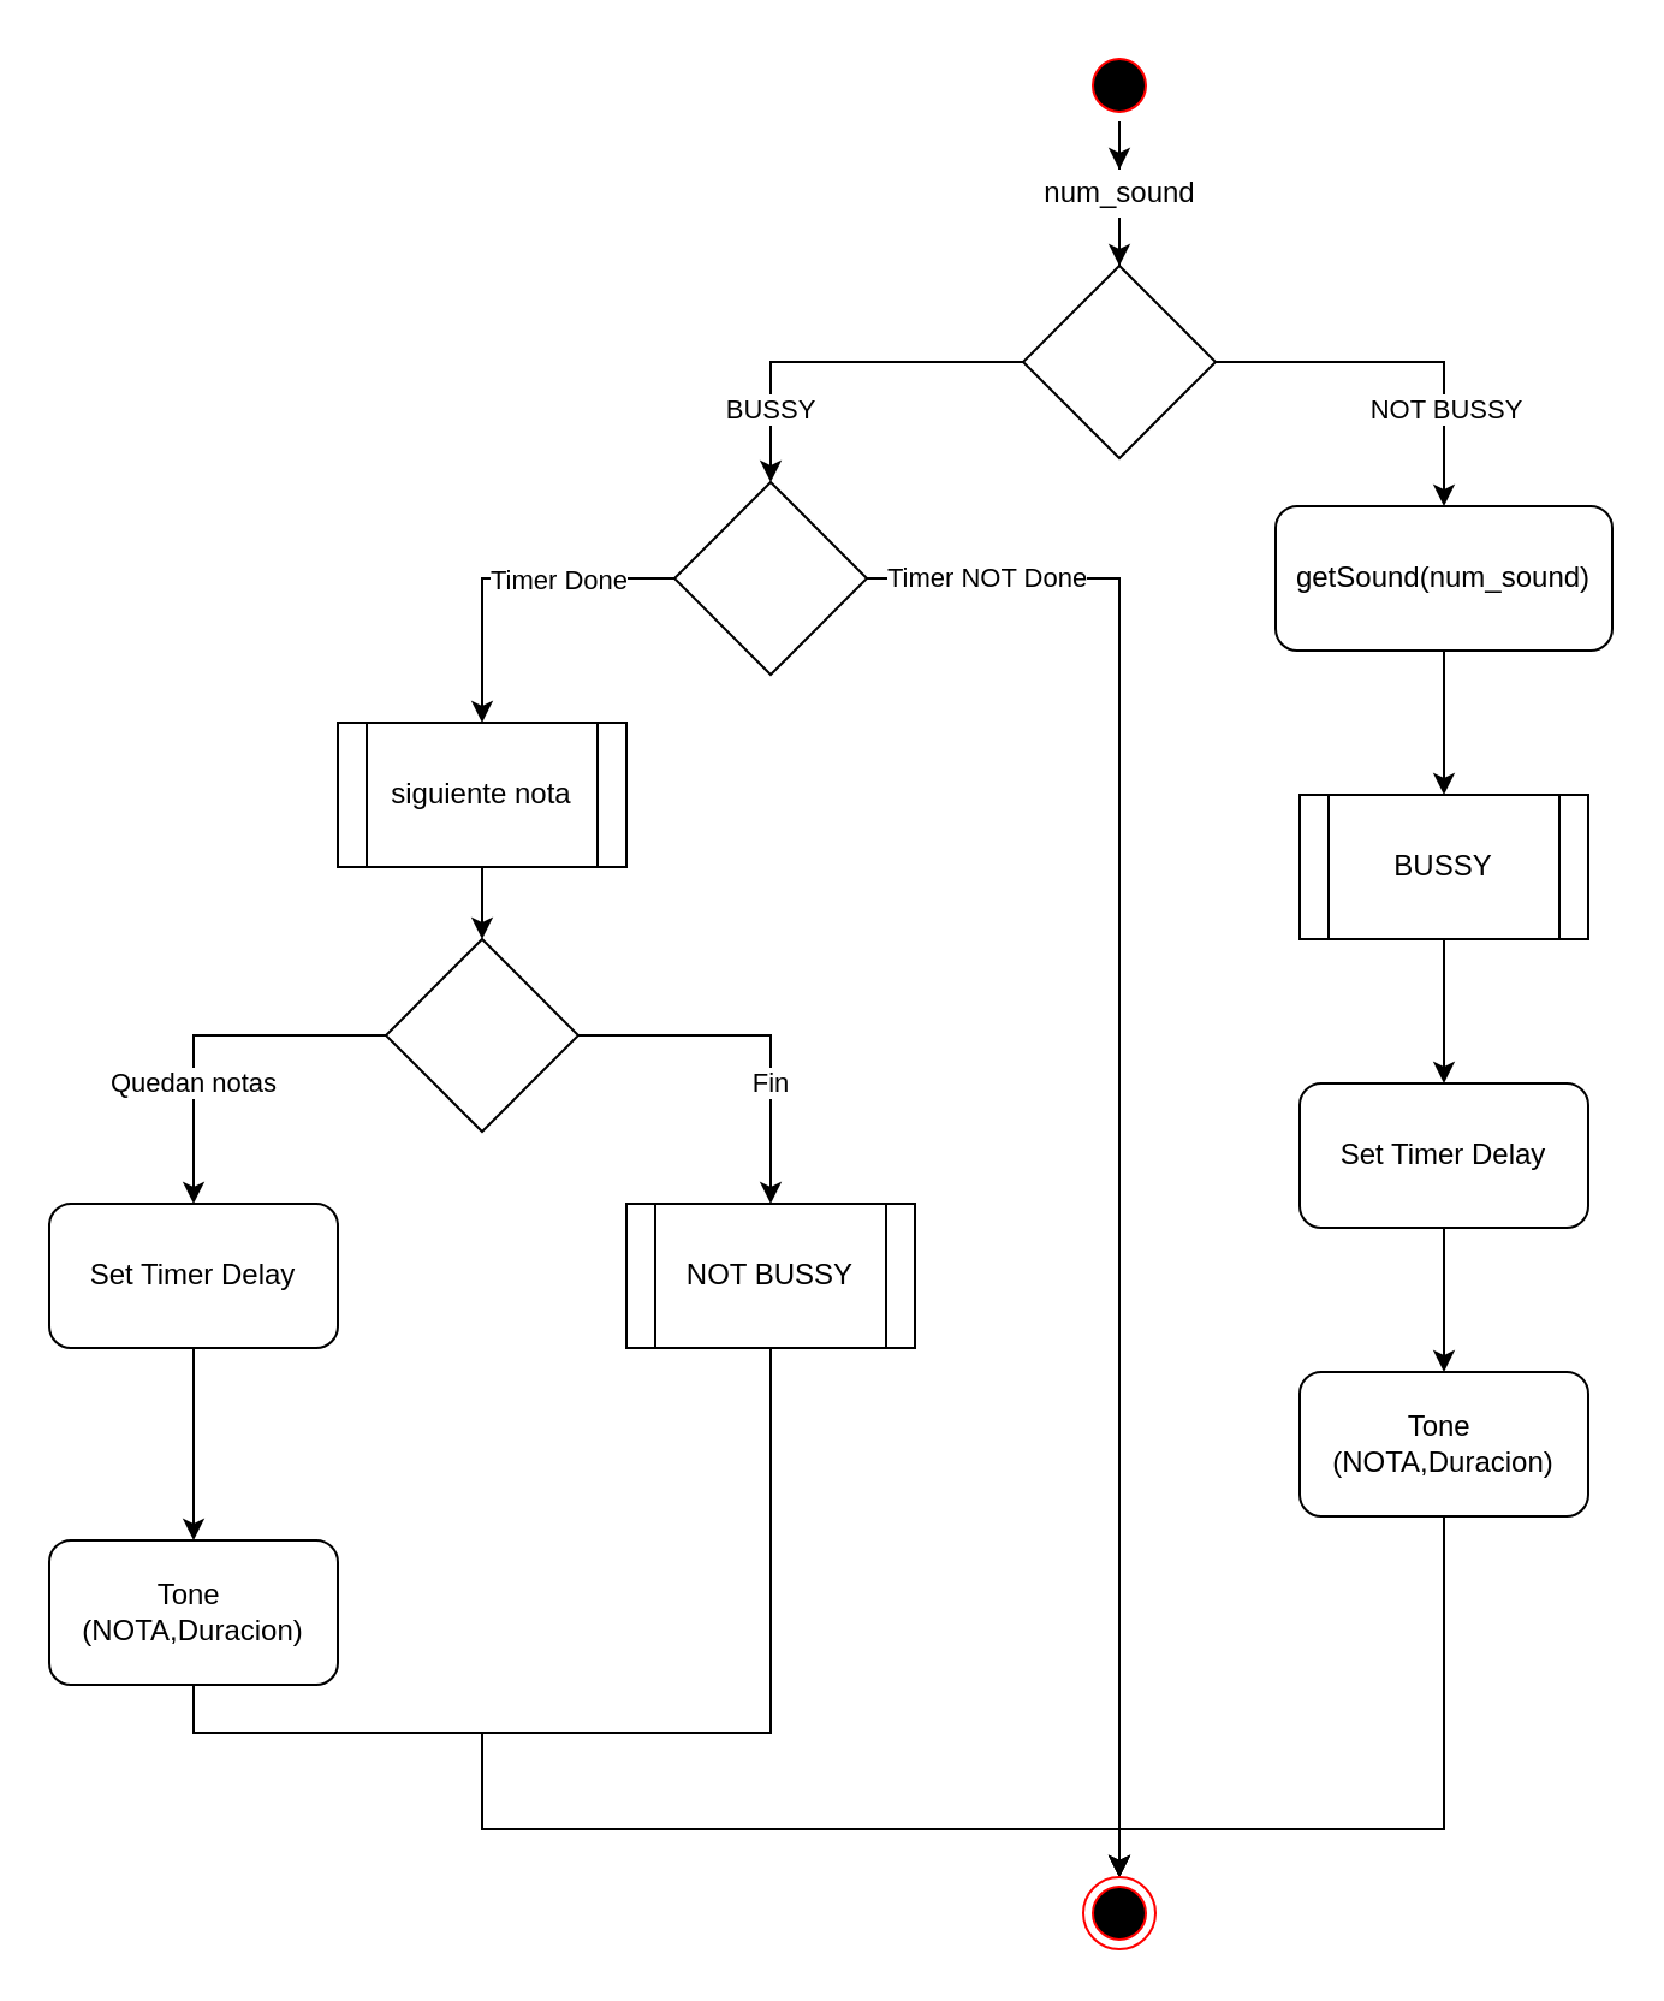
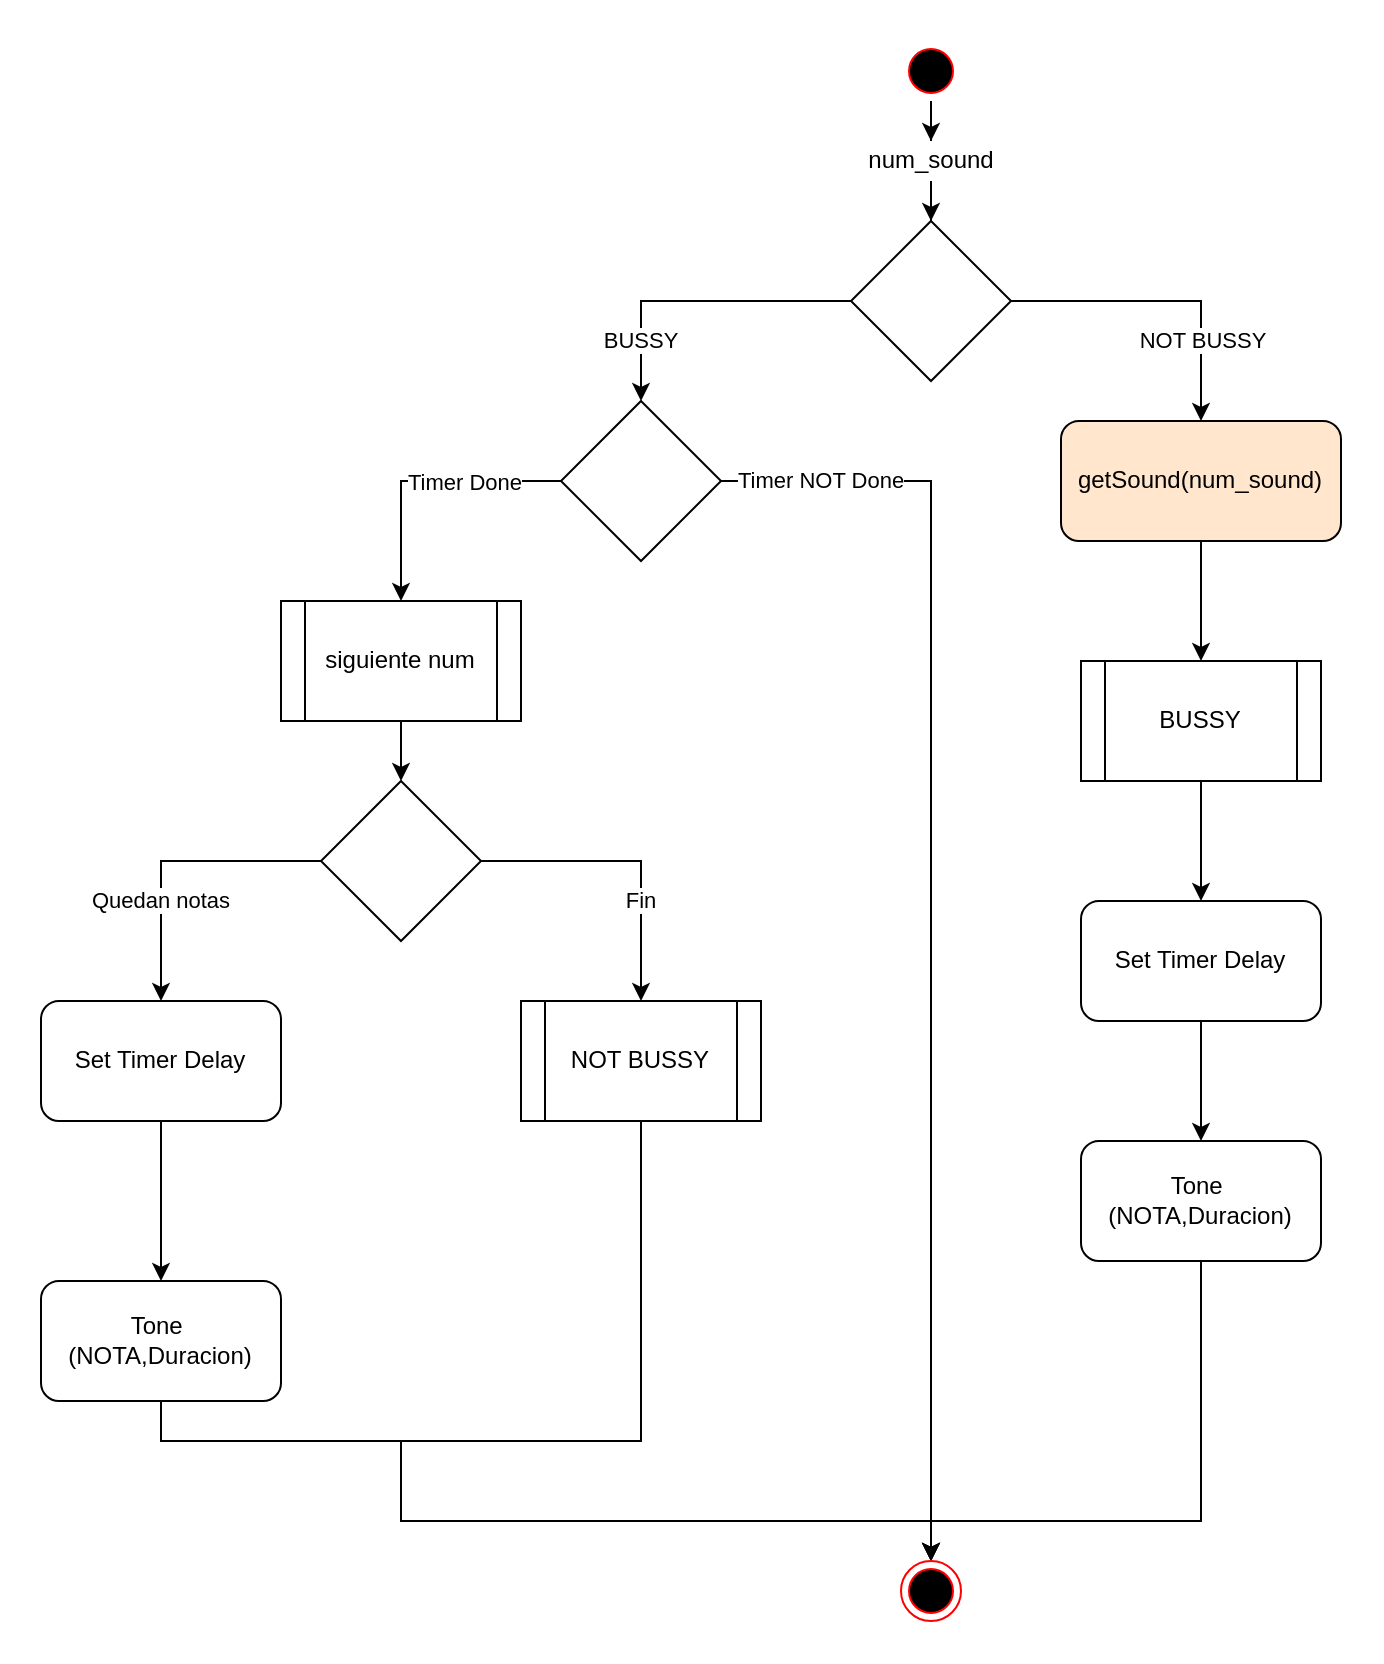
- <mxCell id="3" value="getSound(num_sound)" style="rounded=1;whiteSpace=wrap;html=1;" vertex="1" parent="1"><mxGeometry x="530" y="210" width="140" height="60" as="geometry" /></mxCell>
+ <mxCell id="3" value="getSound(num_sound)" style="rounded=1;whiteSpace=wrap;html=1;fillColor=#ffe6cc;" vertex="1" parent="1"><mxGeometry x="530" y="210" width="140" height="60" as="geometry" /></mxCell>
- <mxCell id="19" value="siguiente nota" style="shape=process;whiteSpace=wrap;html=1;backgroundOutline=1;" vertex="1" parent="1"><mxGeometry x="140" y="300" width="120" height="60" as="geometry" /></mxCell>
+ <mxCell id="19" value="siguiente num" style="shape=process;whiteSpace=wrap;html=1;backgroundOutline=1;" vertex="1" parent="1"><mxGeometry x="140" y="300" width="120" height="60" as="geometry" /></mxCell>
